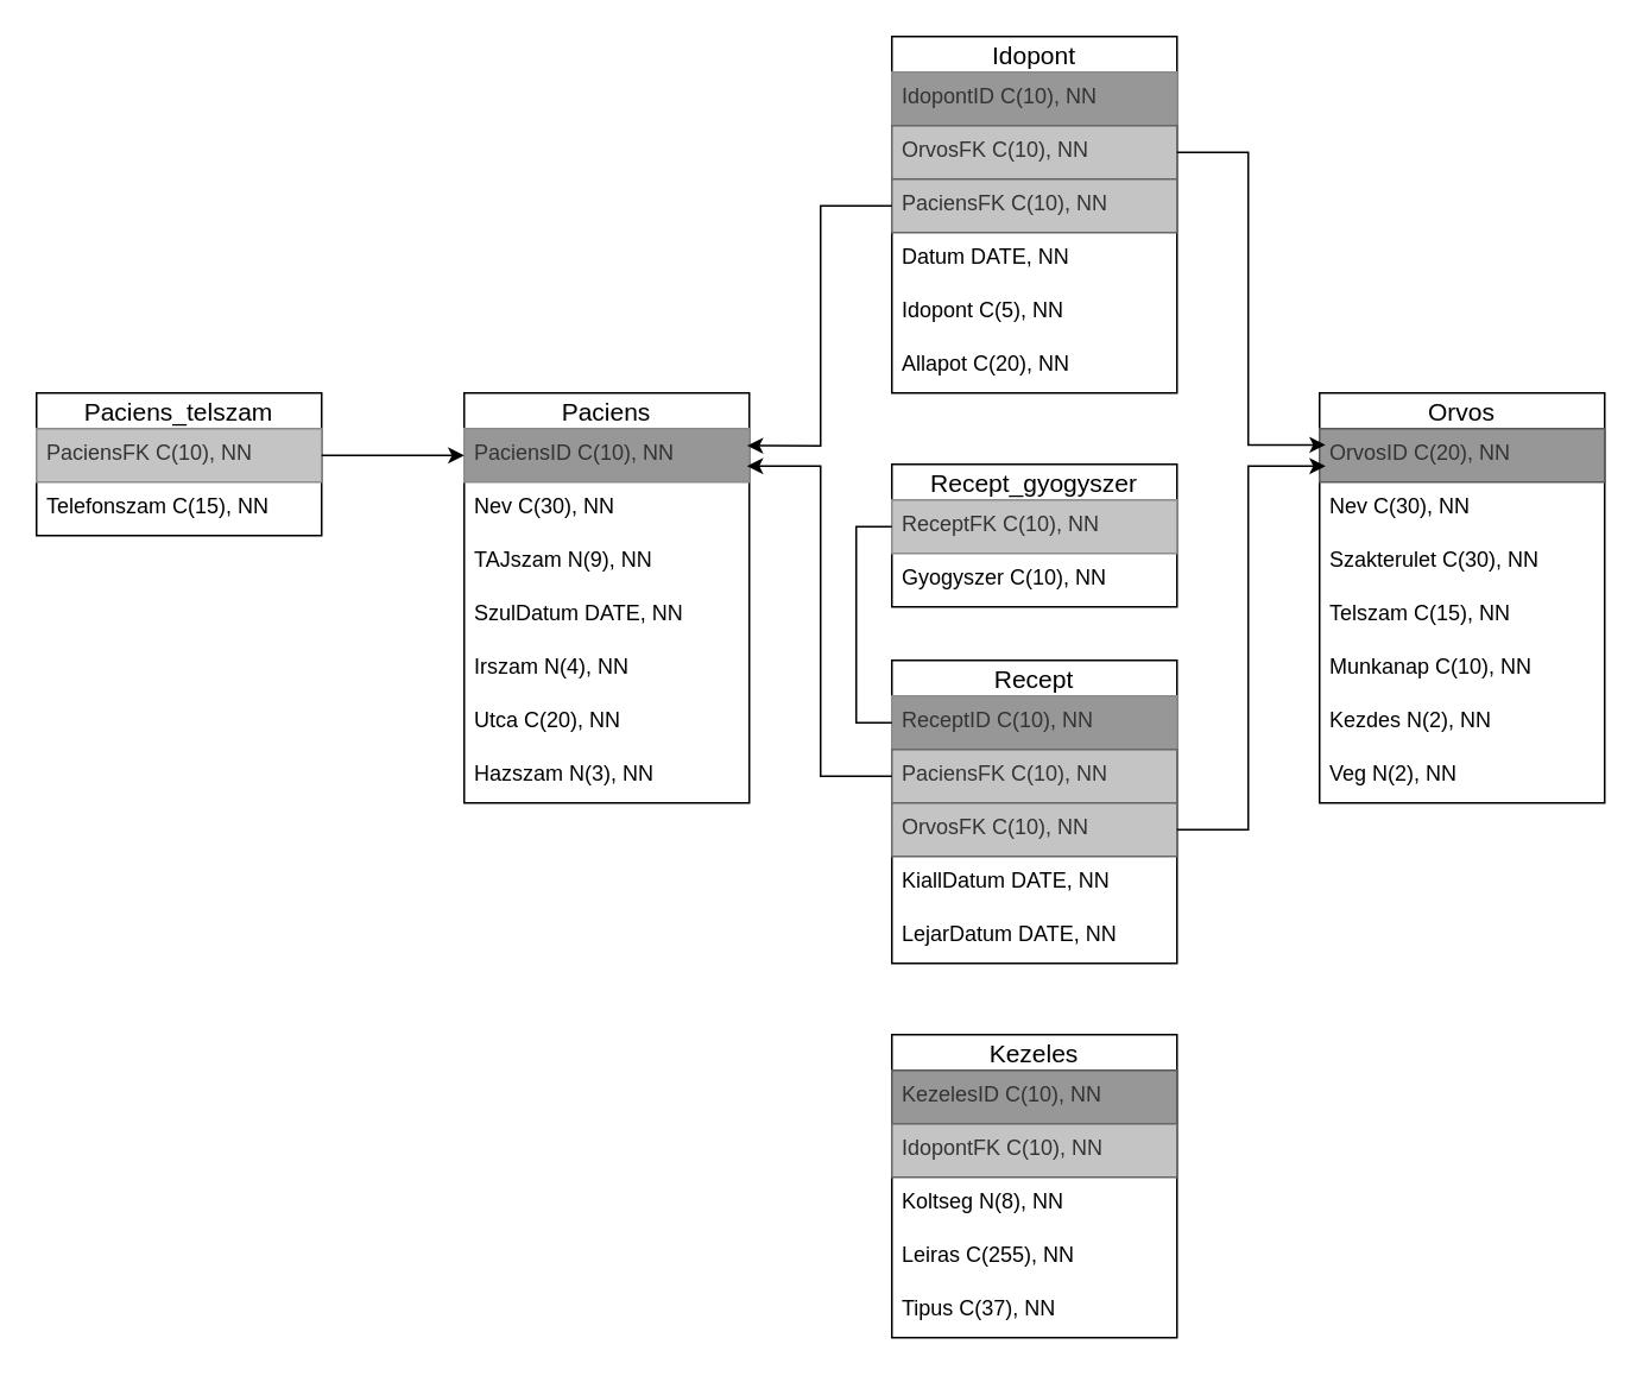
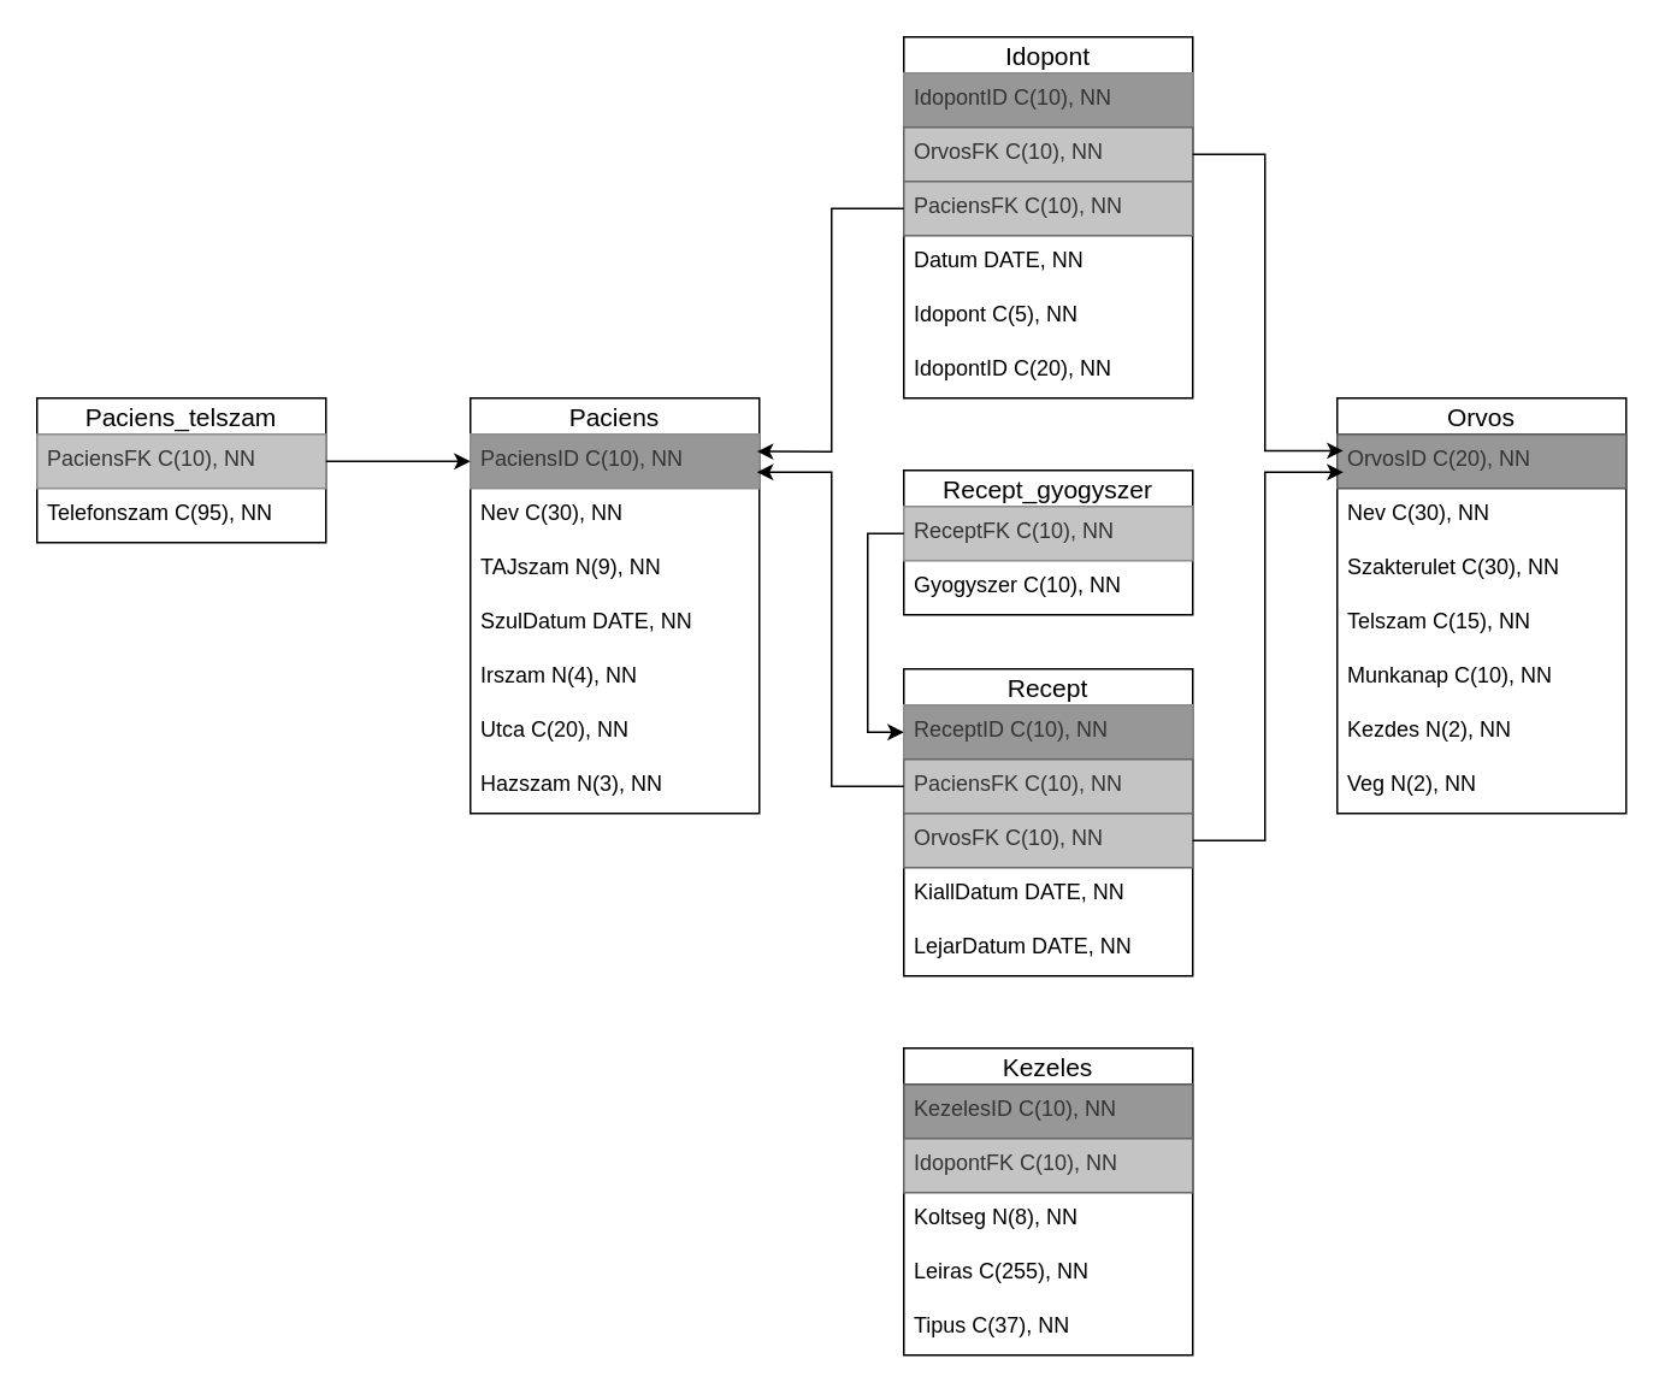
- <mxCell id="30" value="Allapot C(20), NN" style="text;strokeColor=none;fillColor=none;spacingLeft=4;spacingRight=4;overflow=hidden;rotatable=0;points=[[0,0.5],[1,0.5]];portConstraint=eastwest;fontSize=12;whiteSpace=wrap;html=1;" parent="24" vertex="1"><mxGeometry y="170" width="160" height="30" as="geometry" /></mxCell>
+ <mxCell id="30" value="IdopontID C(20), NN" style="text;strokeColor=none;fillColor=none;spacingLeft=4;spacingRight=4;overflow=hidden;rotatable=0;points=[[0,0.5],[1,0.5]];portConstraint=eastwest;fontSize=12;whiteSpace=wrap;html=1;" parent="24" vertex="1"><mxGeometry y="170" width="160" height="30" as="geometry" /></mxCell>
- <mxCell id="43" value="Telefonszam C(15), NN" style="text;strokeColor=none;fillColor=none;spacingLeft=4;spacingRight=4;overflow=hidden;rotatable=0;points=[[0,0.5],[1,0.5]];portConstraint=eastwest;fontSize=12;whiteSpace=wrap;html=1;" vertex="1" parent="41"><mxGeometry y="50" width="160" height="30" as="geometry" /></mxCell>
+ <mxCell id="43" value="Telefonszam C(95), NN" style="text;strokeColor=none;fillColor=none;spacingLeft=4;spacingRight=4;overflow=hidden;rotatable=0;points=[[0,0.5],[1,0.5]];portConstraint=eastwest;fontSize=12;whiteSpace=wrap;html=1;" vertex="1" parent="41"><mxGeometry y="50" width="160" height="30" as="geometry" /></mxCell>
- <mxCell id="48" style="edgeStyle=orthogonalEdgeStyle;rounded=0;orthogonalLoop=1;jettySize=auto;html=1;exitX=0;exitY=0.5;exitDx=0;exitDy=0;entryX=0;entryY=0.5;entryDx=0;entryDy=0;endArrow=none;" edge="1" parent="1" source="46" target="19"><mxGeometry relative="1" as="geometry" /></mxCell>
+ <mxCell id="48" style="edgeStyle=orthogonalEdgeStyle;rounded=0;orthogonalLoop=1;jettySize=auto;html=1;exitX=0;exitY=0.5;exitDx=0;exitDy=0;entryX=0;entryY=0.5;entryDx=0;entryDy=0;" edge="1" parent="1" source="46" target="19"><mxGeometry relative="1" as="geometry" /></mxCell>
